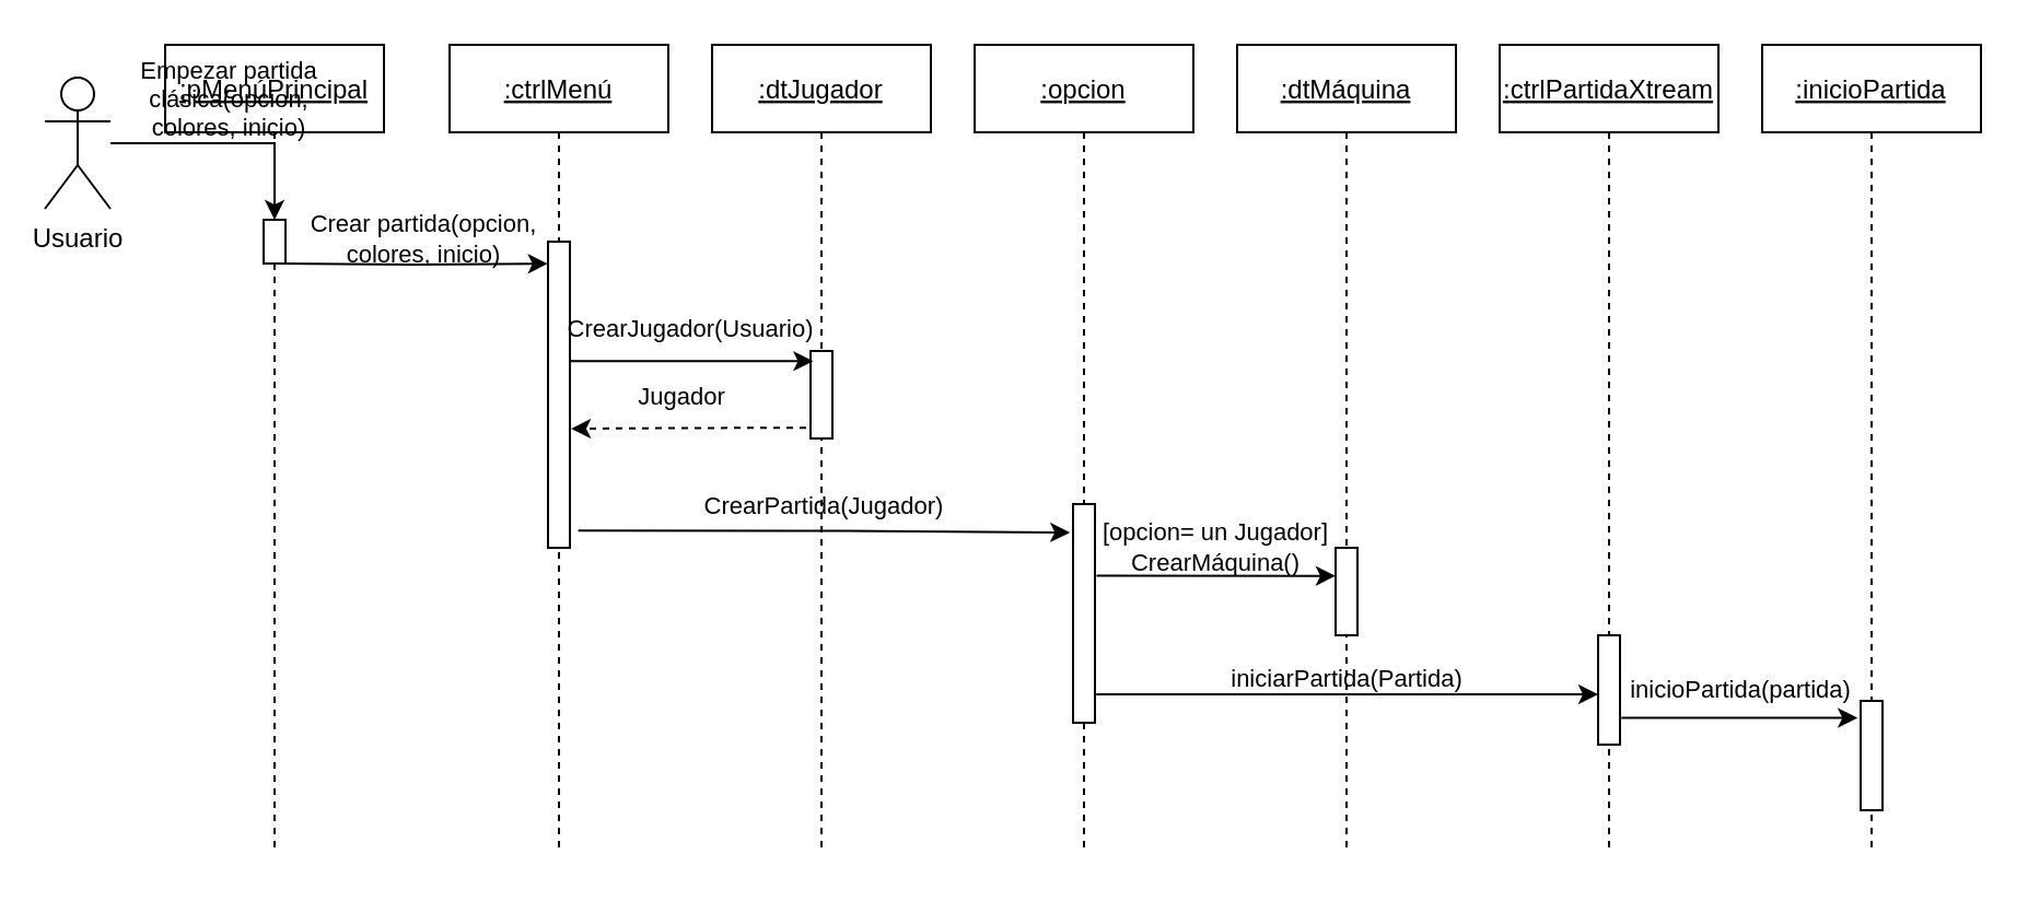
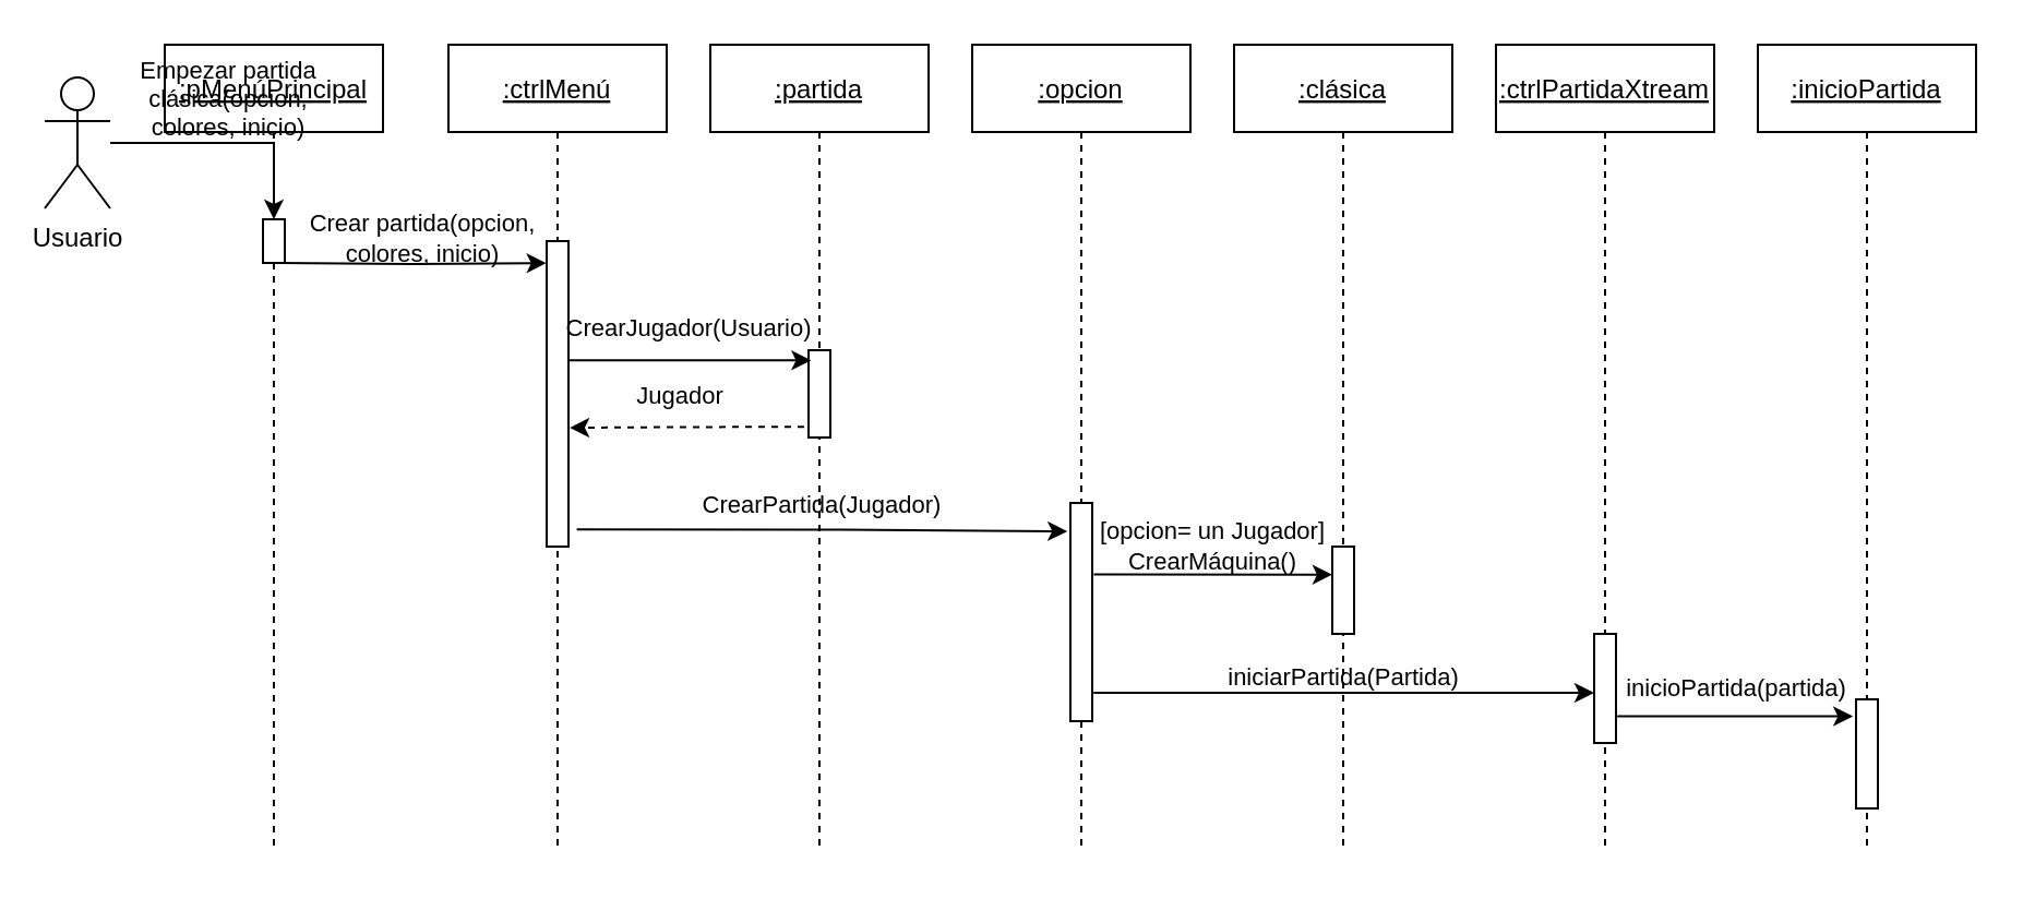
- <mxCell id="10" value=":dtJugador" style="shape=umlLifeline;perimeter=lifelinePerimeter;container=1;collapsible=0;recursiveResize=0;rounded=0;shadow=0;strokeWidth=1;fontStyle=4" vertex="1" parent="1"><mxGeometry x="325" y="20" width="100" height="370" as="geometry" /></mxCell>
+ <mxCell id="10" value=":partida" style="shape=umlLifeline;perimeter=lifelinePerimeter;container=1;collapsible=0;recursiveResize=0;rounded=0;shadow=0;strokeWidth=1;fontStyle=4" vertex="1" parent="1"><mxGeometry x="325" y="20" width="100" height="370" as="geometry" /></mxCell>
- <mxCell id="12" value=":dtMáquina" style="shape=umlLifeline;perimeter=lifelinePerimeter;container=1;collapsible=0;recursiveResize=0;rounded=0;shadow=0;strokeWidth=1;fontStyle=4" vertex="1" parent="1"><mxGeometry x="565" y="20" width="100" height="370" as="geometry" /></mxCell>
+ <mxCell id="12" value=":clásica" style="shape=umlLifeline;perimeter=lifelinePerimeter;container=1;collapsible=0;recursiveResize=0;rounded=0;shadow=0;strokeWidth=1;fontStyle=4" vertex="1" parent="1"><mxGeometry x="565" y="20" width="100" height="370" as="geometry" /></mxCell>
